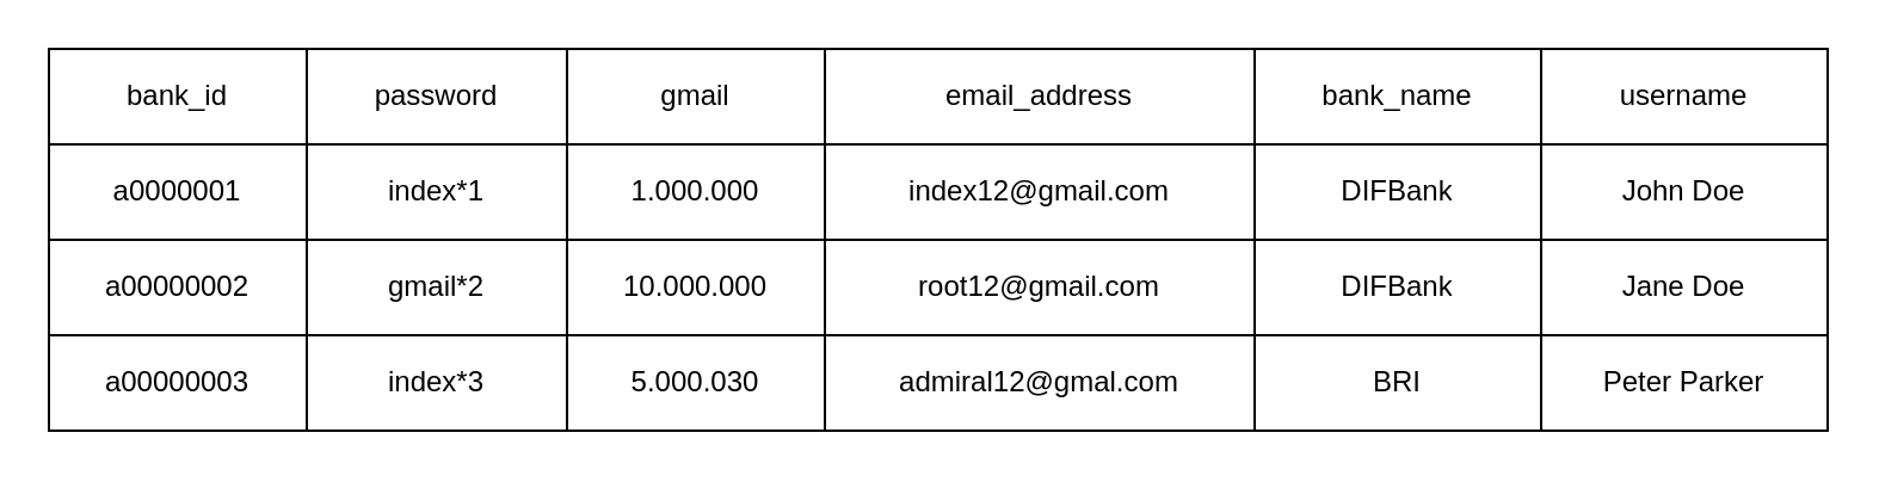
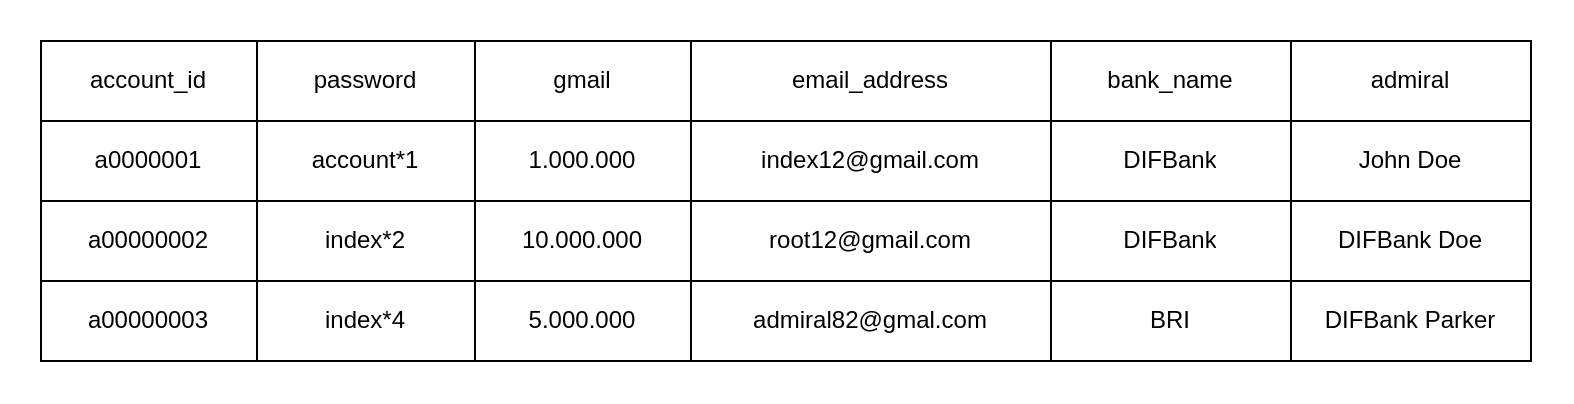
- <mxCell id="4" value="bank_id" style="shape=partialRectangle;html=1;whiteSpace=wrap;connectable=0;strokeColor=inherit;overflow=hidden;fillColor=none;top=0;left=0;bottom=0;right=0;pointerEvents=1;fontSize=12;" parent="3" vertex="1"><mxGeometry width="108" height="40" as="geometry"><mxRectangle width="108" height="40" as="alternateBounds" /></mxGeometry></mxCell>
+ <mxCell id="4" value="account_id" style="shape=partialRectangle;html=1;whiteSpace=wrap;connectable=0;strokeColor=inherit;overflow=hidden;fillColor=none;top=0;left=0;bottom=0;right=0;pointerEvents=1;fontSize=12;" parent="3" vertex="1"><mxGeometry width="108" height="40" as="geometry"><mxRectangle width="108" height="40" as="alternateBounds" /></mxGeometry></mxCell>
- <mxCell id="9" value="username" style="shape=partialRectangle;html=1;whiteSpace=wrap;connectable=0;strokeColor=inherit;overflow=hidden;fillColor=none;top=0;left=0;bottom=0;right=0;pointerEvents=1;fontSize=12;" vertex="1" parent="3"><mxGeometry x="625" width="120" height="40" as="geometry"><mxRectangle width="120" height="40" as="alternateBounds" /></mxGeometry></mxCell>
+ <mxCell id="9" value="admiral" style="shape=partialRectangle;html=1;whiteSpace=wrap;connectable=0;strokeColor=inherit;overflow=hidden;fillColor=none;top=0;left=0;bottom=0;right=0;pointerEvents=1;fontSize=12;" vertex="1" parent="3"><mxGeometry x="625" width="120" height="40" as="geometry"><mxRectangle width="120" height="40" as="alternateBounds" /></mxGeometry></mxCell>
- <mxCell id="12" value="index*1" style="shape=partialRectangle;html=1;whiteSpace=wrap;connectable=0;strokeColor=inherit;overflow=hidden;fillColor=none;top=0;left=0;bottom=0;right=0;pointerEvents=1;fontSize=12;" parent="10" vertex="1"><mxGeometry x="108" width="109" height="40" as="geometry"><mxRectangle width="109" height="40" as="alternateBounds" /></mxGeometry></mxCell>
+ <mxCell id="12" value="account*1" style="shape=partialRectangle;html=1;whiteSpace=wrap;connectable=0;strokeColor=inherit;overflow=hidden;fillColor=none;top=0;left=0;bottom=0;right=0;pointerEvents=1;fontSize=12;" parent="10" vertex="1"><mxGeometry x="108" width="109" height="40" as="geometry"><mxRectangle width="109" height="40" as="alternateBounds" /></mxGeometry></mxCell>
- <mxCell id="19" value="gmail*2" style="shape=partialRectangle;html=1;whiteSpace=wrap;connectable=0;strokeColor=inherit;overflow=hidden;fillColor=none;top=0;left=0;bottom=0;right=0;pointerEvents=1;fontSize=12;" parent="17" vertex="1"><mxGeometry x="108" width="109" height="40" as="geometry"><mxRectangle width="109" height="40" as="alternateBounds" /></mxGeometry></mxCell>
+ <mxCell id="19" value="index*2" style="shape=partialRectangle;html=1;whiteSpace=wrap;connectable=0;strokeColor=inherit;overflow=hidden;fillColor=none;top=0;left=0;bottom=0;right=0;pointerEvents=1;fontSize=12;" parent="17" vertex="1"><mxGeometry x="108" width="109" height="40" as="geometry"><mxRectangle width="109" height="40" as="alternateBounds" /></mxGeometry></mxCell>
- <mxCell id="23" value="Jane Doe" style="shape=partialRectangle;html=1;whiteSpace=wrap;connectable=0;strokeColor=inherit;overflow=hidden;fillColor=none;top=0;left=0;bottom=0;right=0;pointerEvents=1;fontSize=12;" vertex="1" parent="17"><mxGeometry x="625" width="120" height="40" as="geometry"><mxRectangle width="120" height="40" as="alternateBounds" /></mxGeometry></mxCell>
+ <mxCell id="23" value="DIFBank Doe" style="shape=partialRectangle;html=1;whiteSpace=wrap;connectable=0;strokeColor=inherit;overflow=hidden;fillColor=none;top=0;left=0;bottom=0;right=0;pointerEvents=1;fontSize=12;" vertex="1" parent="17"><mxGeometry x="625" width="120" height="40" as="geometry"><mxRectangle width="120" height="40" as="alternateBounds" /></mxGeometry></mxCell>
- <mxCell id="26" value="index*3" style="shape=partialRectangle;html=1;whiteSpace=wrap;connectable=0;strokeColor=inherit;overflow=hidden;fillColor=none;top=0;left=0;bottom=0;right=0;pointerEvents=1;fontSize=12;" vertex="1" parent="24"><mxGeometry x="108" width="109" height="40" as="geometry"><mxRectangle width="109" height="40" as="alternateBounds" /></mxGeometry></mxCell>
+ <mxCell id="26" value="index*4" style="shape=partialRectangle;html=1;whiteSpace=wrap;connectable=0;strokeColor=inherit;overflow=hidden;fillColor=none;top=0;left=0;bottom=0;right=0;pointerEvents=1;fontSize=12;" vertex="1" parent="24"><mxGeometry x="108" width="109" height="40" as="geometry"><mxRectangle width="109" height="40" as="alternateBounds" /></mxGeometry></mxCell>
- <mxCell id="27" value="5.000.030" style="shape=partialRectangle;html=1;whiteSpace=wrap;connectable=0;strokeColor=inherit;overflow=hidden;fillColor=none;top=0;left=0;bottom=0;right=0;pointerEvents=1;fontSize=12;" vertex="1" parent="24"><mxGeometry x="217" width="108" height="40" as="geometry"><mxRectangle width="108" height="40" as="alternateBounds" /></mxGeometry></mxCell>
+ <mxCell id="27" value="5.000.000" style="shape=partialRectangle;html=1;whiteSpace=wrap;connectable=0;strokeColor=inherit;overflow=hidden;fillColor=none;top=0;left=0;bottom=0;right=0;pointerEvents=1;fontSize=12;" vertex="1" parent="24"><mxGeometry x="217" width="108" height="40" as="geometry"><mxRectangle width="108" height="40" as="alternateBounds" /></mxGeometry></mxCell>
- <mxCell id="28" value="admiral12@gmal.com" style="shape=partialRectangle;html=1;whiteSpace=wrap;connectable=0;strokeColor=inherit;overflow=hidden;fillColor=none;top=0;left=0;bottom=0;right=0;pointerEvents=1;fontSize=12;" vertex="1" parent="24"><mxGeometry x="325" width="180" height="40" as="geometry"><mxRectangle width="180" height="40" as="alternateBounds" /></mxGeometry></mxCell>
+ <mxCell id="28" value="admiral82@gmal.com" style="shape=partialRectangle;html=1;whiteSpace=wrap;connectable=0;strokeColor=inherit;overflow=hidden;fillColor=none;top=0;left=0;bottom=0;right=0;pointerEvents=1;fontSize=12;" vertex="1" parent="24"><mxGeometry x="325" width="180" height="40" as="geometry"><mxRectangle width="180" height="40" as="alternateBounds" /></mxGeometry></mxCell>
- <mxCell id="30" value="Peter Parker" style="shape=partialRectangle;html=1;whiteSpace=wrap;connectable=0;strokeColor=inherit;overflow=hidden;fillColor=none;top=0;left=0;bottom=0;right=0;pointerEvents=1;fontSize=12;" vertex="1" parent="24"><mxGeometry x="625" width="120" height="40" as="geometry"><mxRectangle width="120" height="40" as="alternateBounds" /></mxGeometry></mxCell>
+ <mxCell id="30" value="DIFBank Parker" style="shape=partialRectangle;html=1;whiteSpace=wrap;connectable=0;strokeColor=inherit;overflow=hidden;fillColor=none;top=0;left=0;bottom=0;right=0;pointerEvents=1;fontSize=12;" vertex="1" parent="24"><mxGeometry x="625" width="120" height="40" as="geometry"><mxRectangle width="120" height="40" as="alternateBounds" /></mxGeometry></mxCell>
